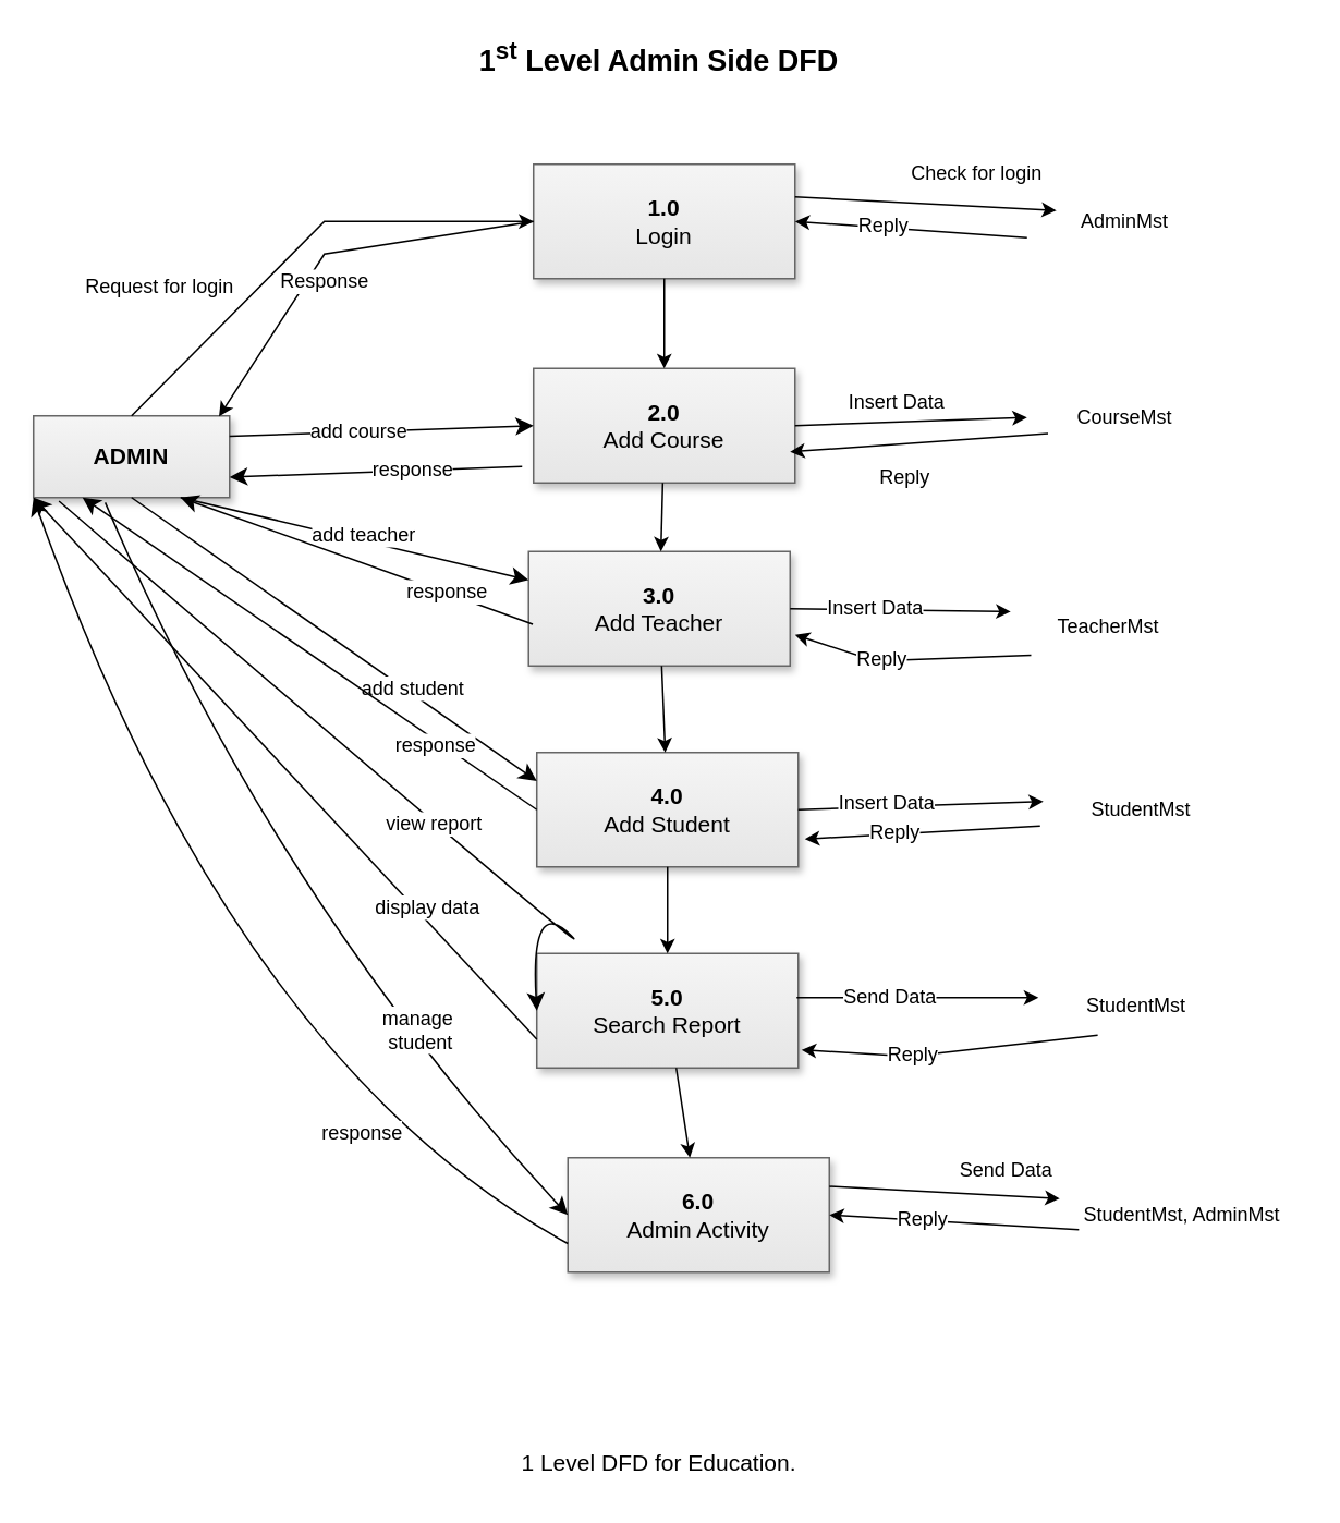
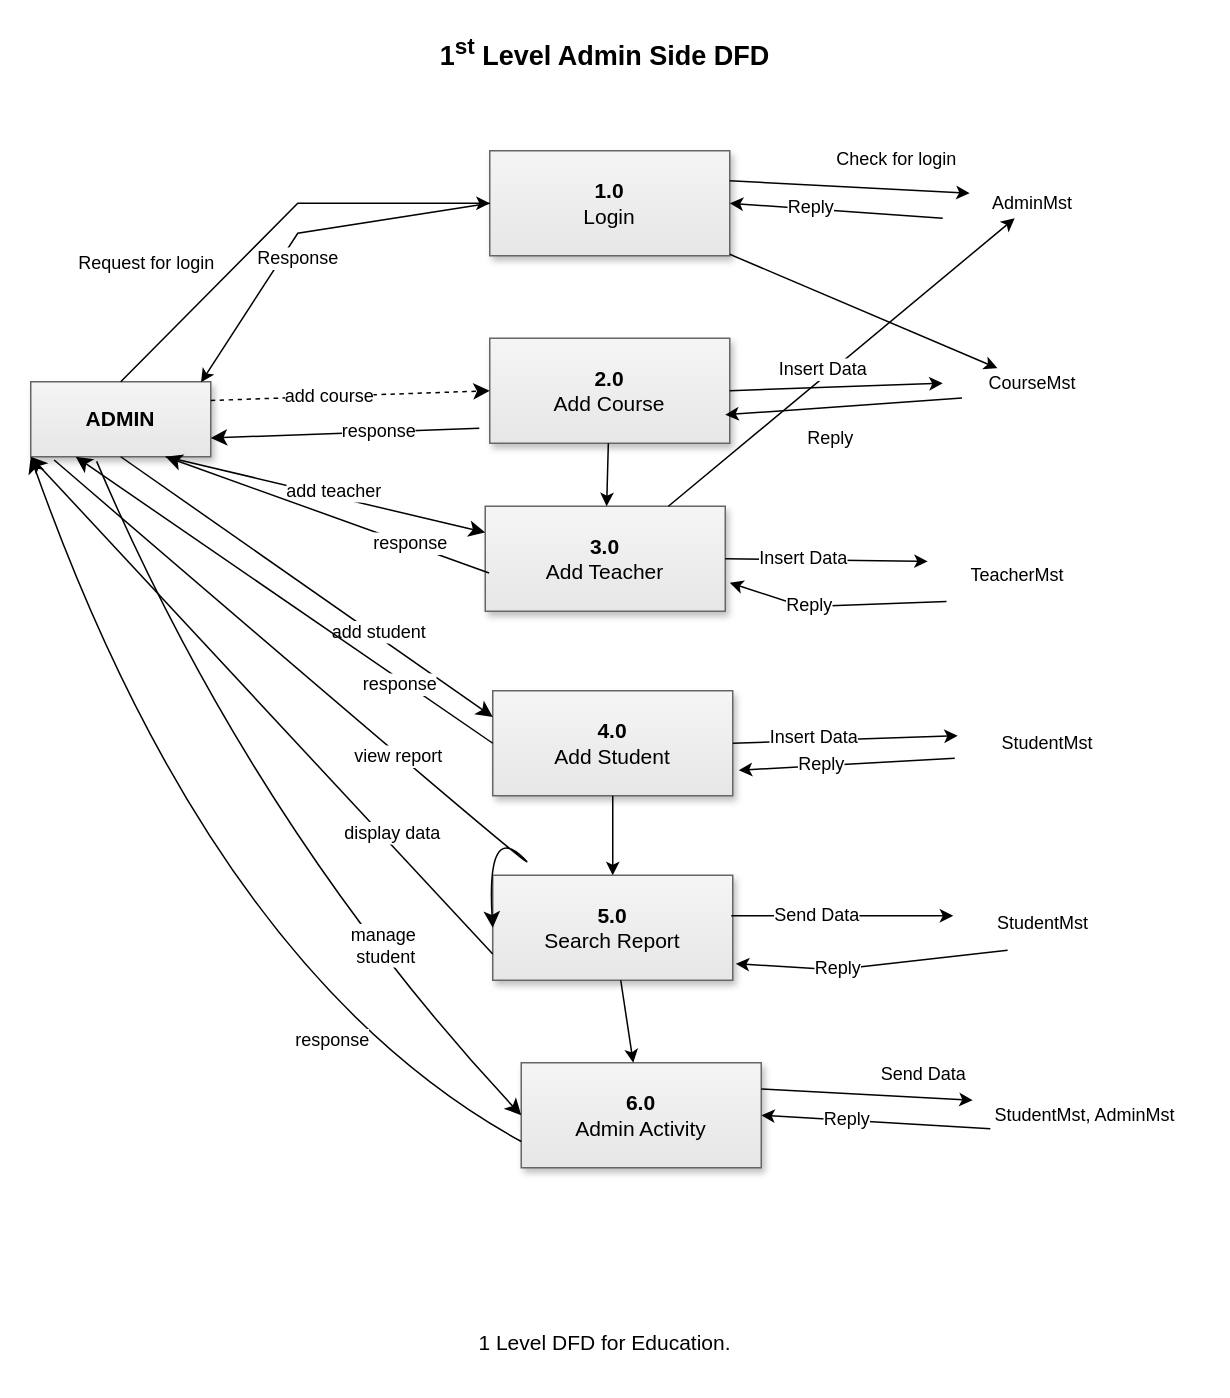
- <mxCell id="16" value="" style="endArrow=classic;html=1;rounded=0;" parent="1" source="4" target="5" edge="1"><mxGeometry width="50" height="50" relative="1" as="geometry"><mxPoint x="338" y="200" as="sourcePoint" /><mxPoint x="388" y="250" as="targetPoint" /></mxGeometry></mxCell>
+ <mxCell id="16" value="" style="endArrow=classic;html=1;rounded=0;" parent="1" source="4" target="11" edge="1"><mxGeometry width="50" height="50" relative="1" as="geometry"><mxPoint x="338" y="200" as="sourcePoint" /><mxPoint x="388" y="250" as="targetPoint" /></mxGeometry></mxCell>
- <mxCell id="50" value="" style="endArrow=classic;html=1;rounded=0;fontSize=12;startSize=8;endSize=8;curved=1;exitX=1;exitY=0.25;exitDx=0;exitDy=0;entryX=0;entryY=0.5;entryDx=0;entryDy=0;" parent="1" source="3" target="5" edge="1"><mxGeometry width="50" height="50" relative="1" as="geometry"><mxPoint x="379" y="437" as="sourcePoint" /><mxPoint x="429" y="387" as="targetPoint" /></mxGeometry></mxCell>
+ <mxCell id="50" value="" style="endArrow=classic;html=1;rounded=0;fontSize=12;startSize=8;endSize=8;curved=1;exitX=1;exitY=0.25;exitDx=0;exitDy=0;entryX=0;entryY=0.5;entryDx=0;entryDy=0;dashed=1;" parent="1" source="3" target="5" edge="1"><mxGeometry width="50" height="50" relative="1" as="geometry"><mxPoint x="379" y="437" as="sourcePoint" /><mxPoint x="429" y="387" as="targetPoint" /></mxGeometry></mxCell>
- <mxCell id="18" value="" style="endArrow=classic;html=1;rounded=0;" parent="1" source="6" target="7" edge="1"><mxGeometry width="50" height="50" relative="1" as="geometry"><mxPoint x="338" y="440" as="sourcePoint" /><mxPoint x="388" y="490" as="targetPoint" /></mxGeometry></mxCell>
+ <mxCell id="18" value="" style="endArrow=classic;html=1;rounded=0;" parent="1" source="6" target="10" edge="1"><mxGeometry width="50" height="50" relative="1" as="geometry"><mxPoint x="338" y="440" as="sourcePoint" /><mxPoint x="388" y="490" as="targetPoint" /></mxGeometry></mxCell>
